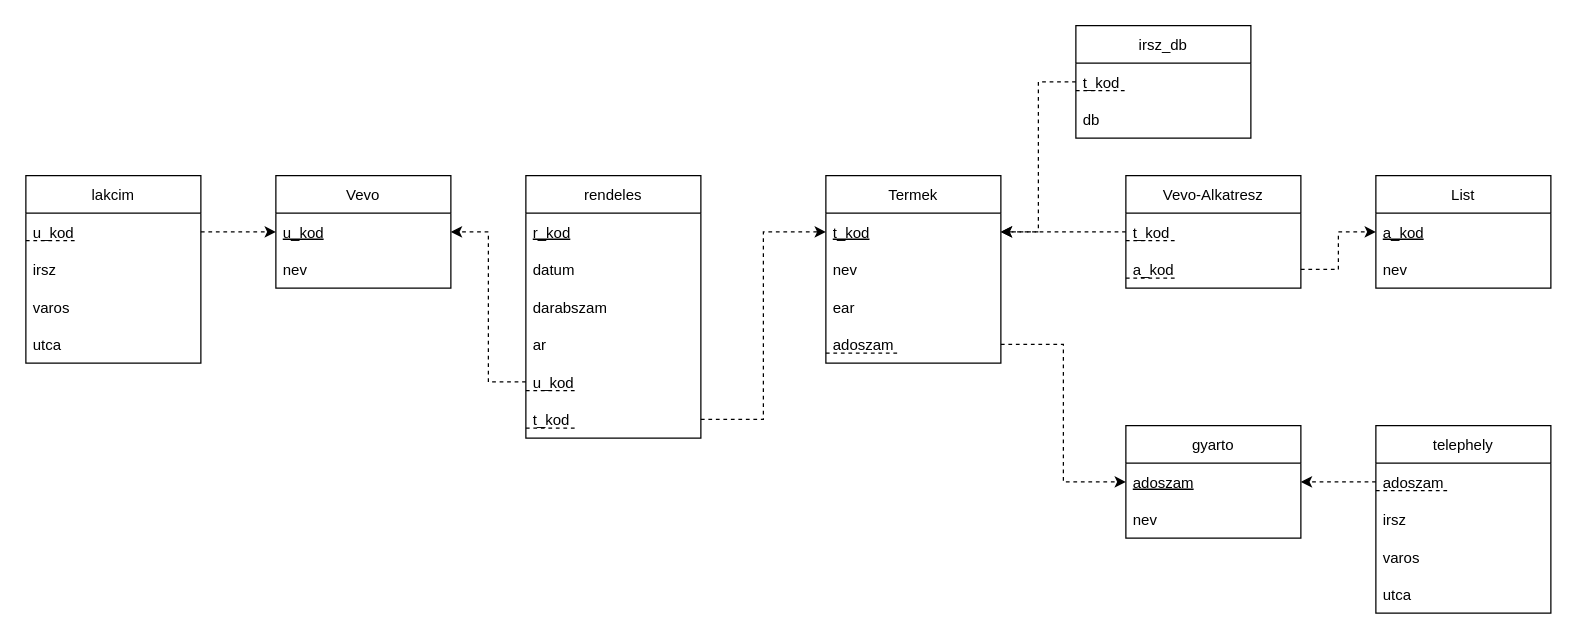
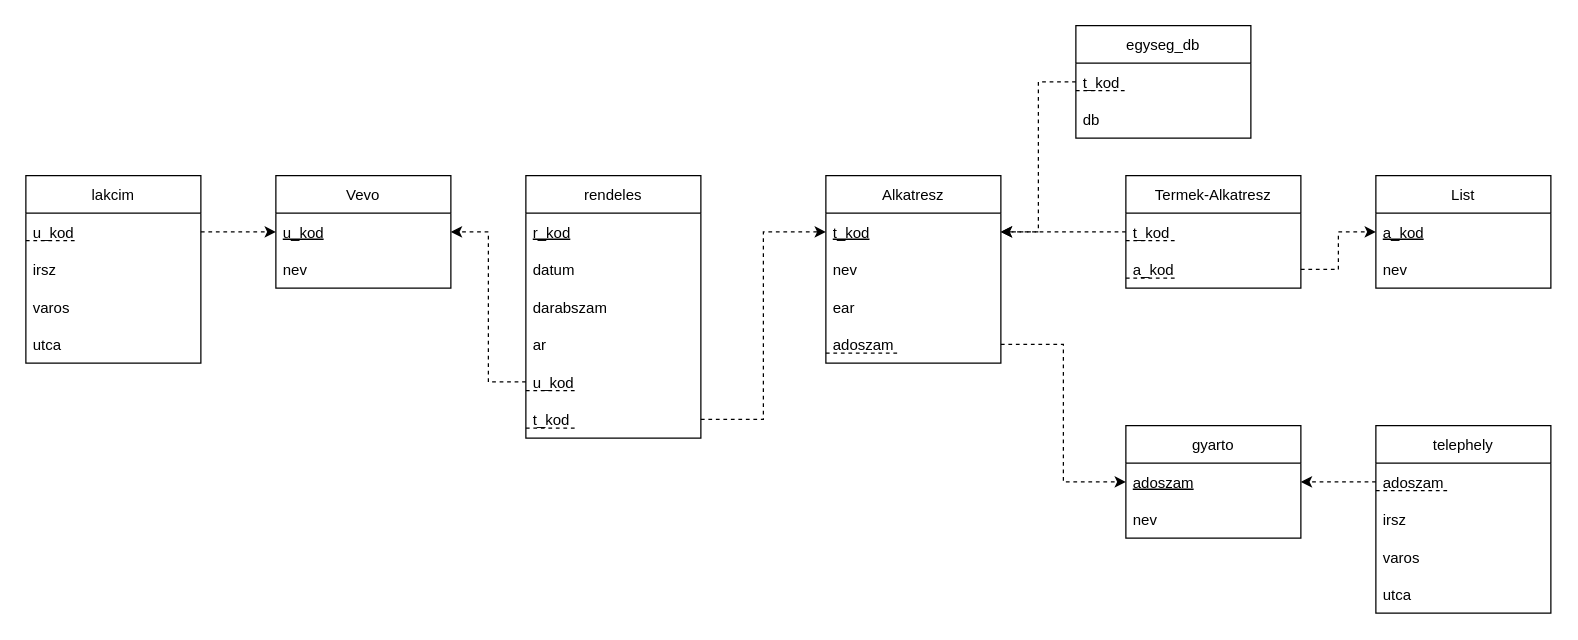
- <mxCell id="29" value="irsz_db" style="swimlane;fontStyle=0;childLayout=stackLayout;horizontal=1;startSize=30;horizontalStack=0;resizeParent=1;resizeParentMax=0;resizeLast=0;collapsible=1;marginBottom=0;" vertex="1" parent="1"><mxGeometry x="860" width="140" height="90" as="geometry" y="20" /></mxCell>
+ <mxCell id="29" value="egyseg_db" style="swimlane;fontStyle=0;childLayout=stackLayout;horizontal=1;startSize=30;horizontalStack=0;resizeParent=1;resizeParentMax=0;resizeLast=0;collapsible=1;marginBottom=0;" vertex="1" parent="1"><mxGeometry x="860" width="140" height="90" as="geometry" y="20" /></mxCell>
- <mxCell id="23" value="Termek" style="swimlane;fontStyle=0;childLayout=stackLayout;horizontal=1;startSize=30;horizontalStack=0;resizeParent=1;resizeParentMax=0;resizeLast=0;collapsible=1;marginBottom=0;" vertex="1" parent="1"><mxGeometry x="660" y="140" width="140" height="150" as="geometry" /></mxCell>
+ <mxCell id="23" value="Alkatresz" style="swimlane;fontStyle=0;childLayout=stackLayout;horizontal=1;startSize=30;horizontalStack=0;resizeParent=1;resizeParentMax=0;resizeLast=0;collapsible=1;marginBottom=0;" vertex="1" parent="1"><mxGeometry x="660" y="140" width="140" height="150" as="geometry" /></mxCell>
- <mxCell id="46" value="Vevo-Alkatresz" style="swimlane;fontStyle=0;childLayout=stackLayout;horizontal=1;startSize=30;horizontalStack=0;resizeParent=1;resizeParentMax=0;resizeLast=0;collapsible=1;marginBottom=0;" vertex="1" parent="1"><mxGeometry x="900" y="140" width="140" height="90" as="geometry" /></mxCell>
+ <mxCell id="46" value="Termek-Alkatresz" style="swimlane;fontStyle=0;childLayout=stackLayout;horizontal=1;startSize=30;horizontalStack=0;resizeParent=1;resizeParentMax=0;resizeLast=0;collapsible=1;marginBottom=0;" vertex="1" parent="1"><mxGeometry x="900" y="140" width="140" height="90" as="geometry" /></mxCell>
